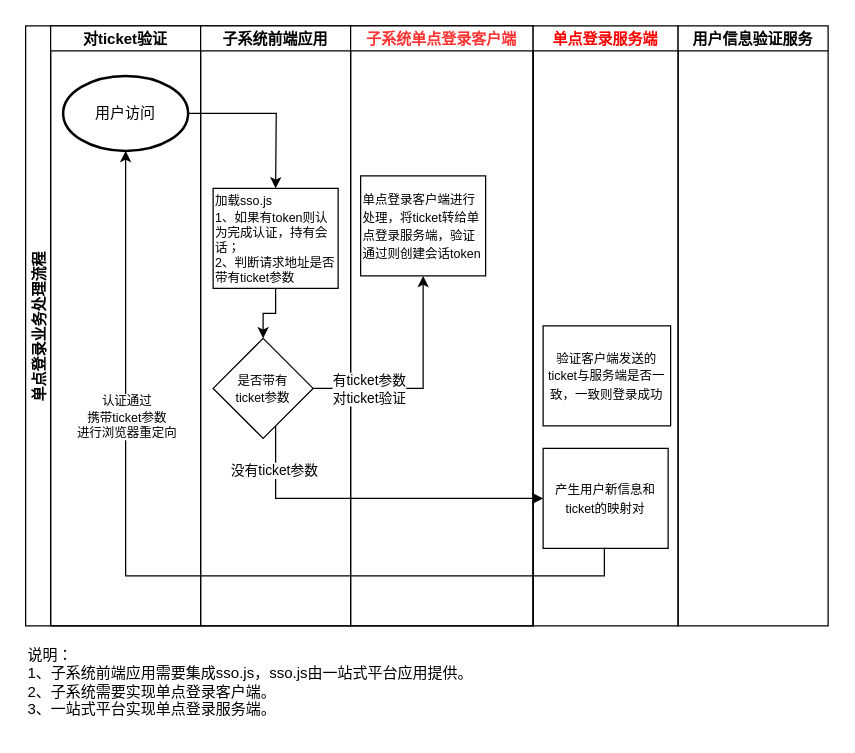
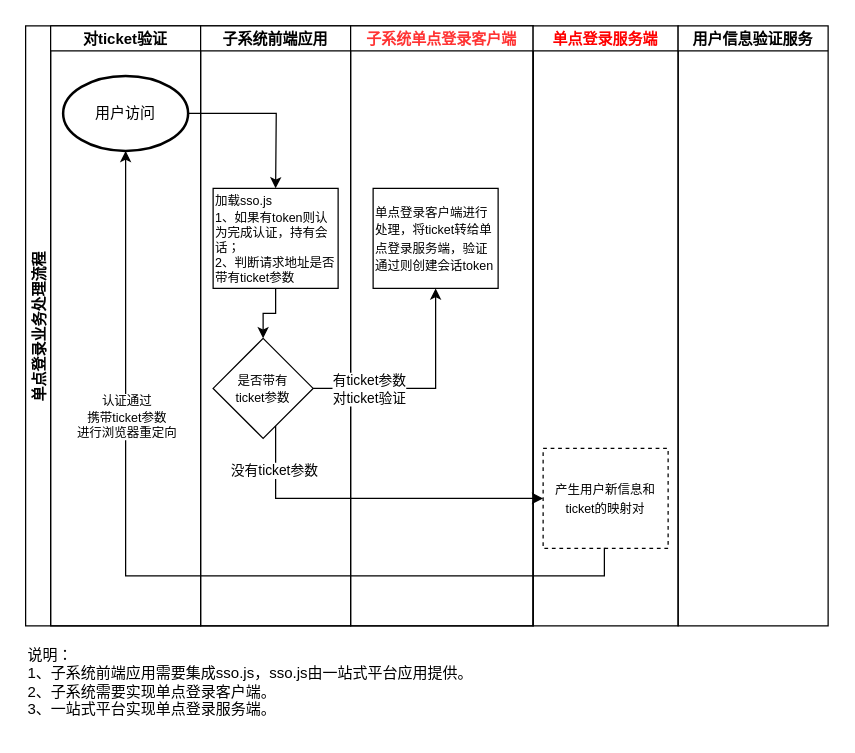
- <mxCell id="10" value="&lt;font style=&quot;font-size: 10px;&quot;&gt;单点登录客户端进行处理，将ticket转给单点登录服务端，验证通过则创建会话token&lt;/font&gt;" style="rounded=0;whiteSpace=wrap;html=1;align=left;" vertex="1" parent="9"><mxGeometry x="8" y="120" width="100" height="80" as="geometry" /></mxCell>
+ <mxCell id="10" value="&lt;font style=&quot;font-size: 10px;&quot;&gt;单点登录客户端进行处理，将ticket转给单点登录服务端，验证通过则创建会话token&lt;/font&gt;" style="rounded=0;whiteSpace=wrap;html=1;align=left;" vertex="1" parent="9"><mxGeometry x="18" y="130" width="100" height="80" as="geometry" /></mxCell>
- <mxCell id="15" value="&lt;font style=&quot;font-size: 10px;&quot;&gt;验证客户端发送的ticket与服务端是否一致，一致则登录成功&lt;/font&gt;" style="rounded=0;whiteSpace=wrap;html=1;align=center;" vertex="1" parent="14"><mxGeometry x="8" y="240" width="102" height="80" as="geometry" /></mxCell>
- <mxCell id="16" value="&lt;font style=&quot;font-size: 10px;&quot;&gt;产生用户新信息和ticket的映射对&lt;/font&gt;" style="rounded=0;whiteSpace=wrap;html=1;align=center;" vertex="1" parent="14"><mxGeometry x="8" y="338" width="100" height="80" as="geometry" /></mxCell>
+ <mxCell id="16" value="&lt;font style=&quot;font-size: 10px;&quot;&gt;产生用户新信息和ticket的映射对&lt;/font&gt;" style="rounded=0;whiteSpace=wrap;html=1;align=center;dashed=1;" vertex="1" parent="14"><mxGeometry x="8" y="338" width="100" height="80" as="geometry" /></mxCell>
